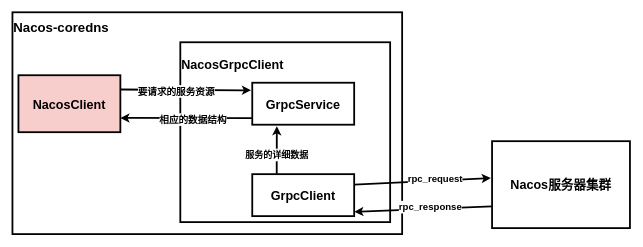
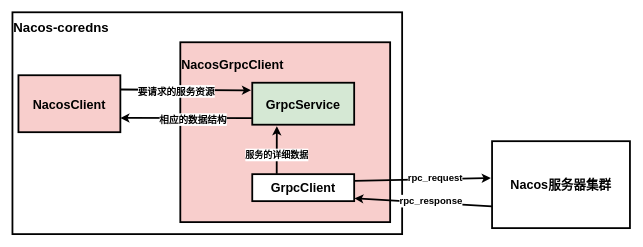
- <mxCell id="5" value="&lt;b&gt;GrpcService&lt;/b&gt;" style="rounded=0;whiteSpace=wrap;html=1;fontSize=21;strokeWidth=3;" parent="1" vertex="1"><mxGeometry x="420" y="137.5" width="170" height="70" as="geometry" /></mxCell>
+ <mxCell id="5" value="&lt;b&gt;GrpcService&lt;/b&gt;" style="rounded=0;whiteSpace=wrap;html=1;fontSize=21;strokeWidth=3;fillColor=#d5e8d4;" parent="1" vertex="1"><mxGeometry x="420" y="137.5" width="170" height="70" as="geometry" /></mxCell>
- <mxCell id="3" value="&lt;b&gt;NacosGrpcClient&lt;br&gt;&lt;br&gt;&lt;br&gt;&lt;br&gt;&lt;br&gt;&lt;br&gt;&lt;br&gt;&lt;br&gt;&lt;br&gt;&lt;br&gt;&lt;/b&gt;" style="rounded=0;whiteSpace=wrap;html=1;fontSize=21;align=left;strokeWidth=3;" parent="1" vertex="1"><mxGeometry x="300" y="70" width="350" height="300" as="geometry" /></mxCell>
+ <mxCell id="3" value="&lt;b&gt;NacosGrpcClient&lt;br&gt;&lt;br&gt;&lt;br&gt;&lt;br&gt;&lt;br&gt;&lt;br&gt;&lt;br&gt;&lt;br&gt;&lt;br&gt;&lt;br&gt;&lt;/b&gt;" style="rounded=0;whiteSpace=wrap;html=1;fontSize=21;align=left;strokeWidth=3;fillColor=#f8cecc;" parent="1" vertex="1"><mxGeometry x="300" y="70" width="350" height="300" as="geometry" /></mxCell>
- <mxCell id="4" value="&lt;b&gt;GrpcClient&lt;/b&gt;" style="rounded=0;whiteSpace=wrap;html=1;fontSize=21;strokeWidth=3;" parent="1" vertex="1"><mxGeometry x="420" y="290" width="170" height="70" as="geometry" /></mxCell>
+ <mxCell id="4" value="&lt;b&gt;GrpcClient&lt;/b&gt;" style="rounded=0;whiteSpace=wrap;html=1;fontSize=21;strokeWidth=3;" parent="1" vertex="1"><mxGeometry x="420" y="290" width="170" height="45" as="geometry" /></mxCell>
